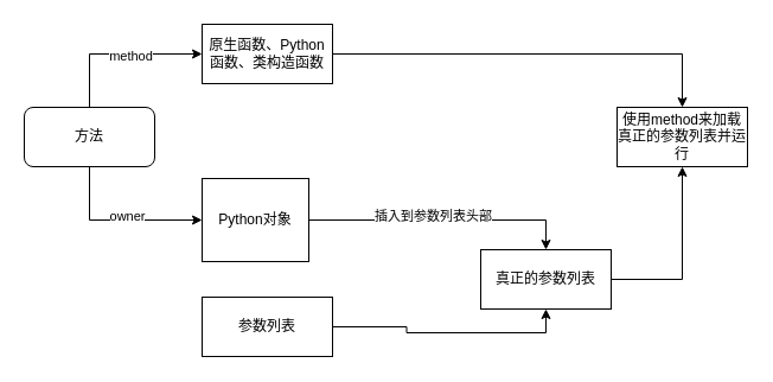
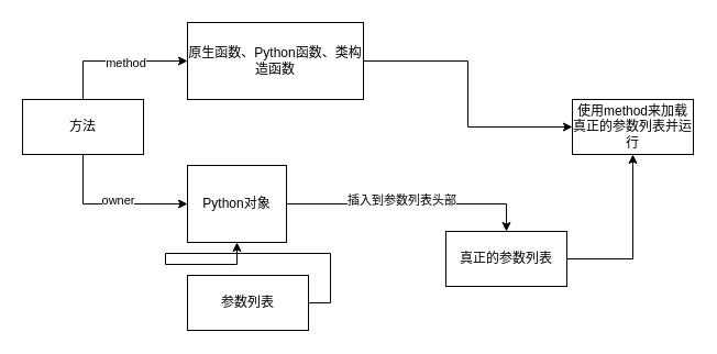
- <mxCell id="8" value="原生函数、Python函数、类构造函数" style="html=1;whiteSpace=wrap;" vertex="1" parent="1"><mxGeometry x="170" y="20" width="110" height="50" as="geometry" /></mxCell>
+ <mxCell id="8" value="原生函数、Python函数、类构造函数" style="html=1;whiteSpace=wrap;" vertex="1" parent="1"><mxGeometry x="170" y="20" width="160" height="70" as="geometry" /></mxCell>
- <mxCell id="6" value="方法" style="html=1;whiteSpace=wrap;rounded=1;" vertex="1" parent="1"><mxGeometry x="20" y="90" width="110" height="50" as="geometry" /></mxCell>
+ <mxCell id="6" value="方法" style="html=1;whiteSpace=wrap;" vertex="1" parent="1"><mxGeometry x="20" y="90" width="110" height="50" as="geometry" /></mxCell>
- <mxCell id="12" style="edgeStyle=orthogonalEdgeStyle;rounded=0;orthogonalLoop=1;jettySize=auto;html=1;exitX=1;exitY=0.5;exitDx=0;exitDy=0;entryX=0.5;entryY=1;entryDx=0;entryDy=0;" edge="1" parent="1" source="13" target="15"><mxGeometry relative="1" as="geometry" /></mxCell>
+ <mxCell id="12" style="edgeStyle=orthogonalEdgeStyle;rounded=0;orthogonalLoop=1;jettySize=auto;html=1;exitX=1;exitY=0.5;exitDx=0;exitDy=0;" edge="1" parent="1" source="13" target="11"><mxGeometry relative="1" as="geometry" /></mxCell>
